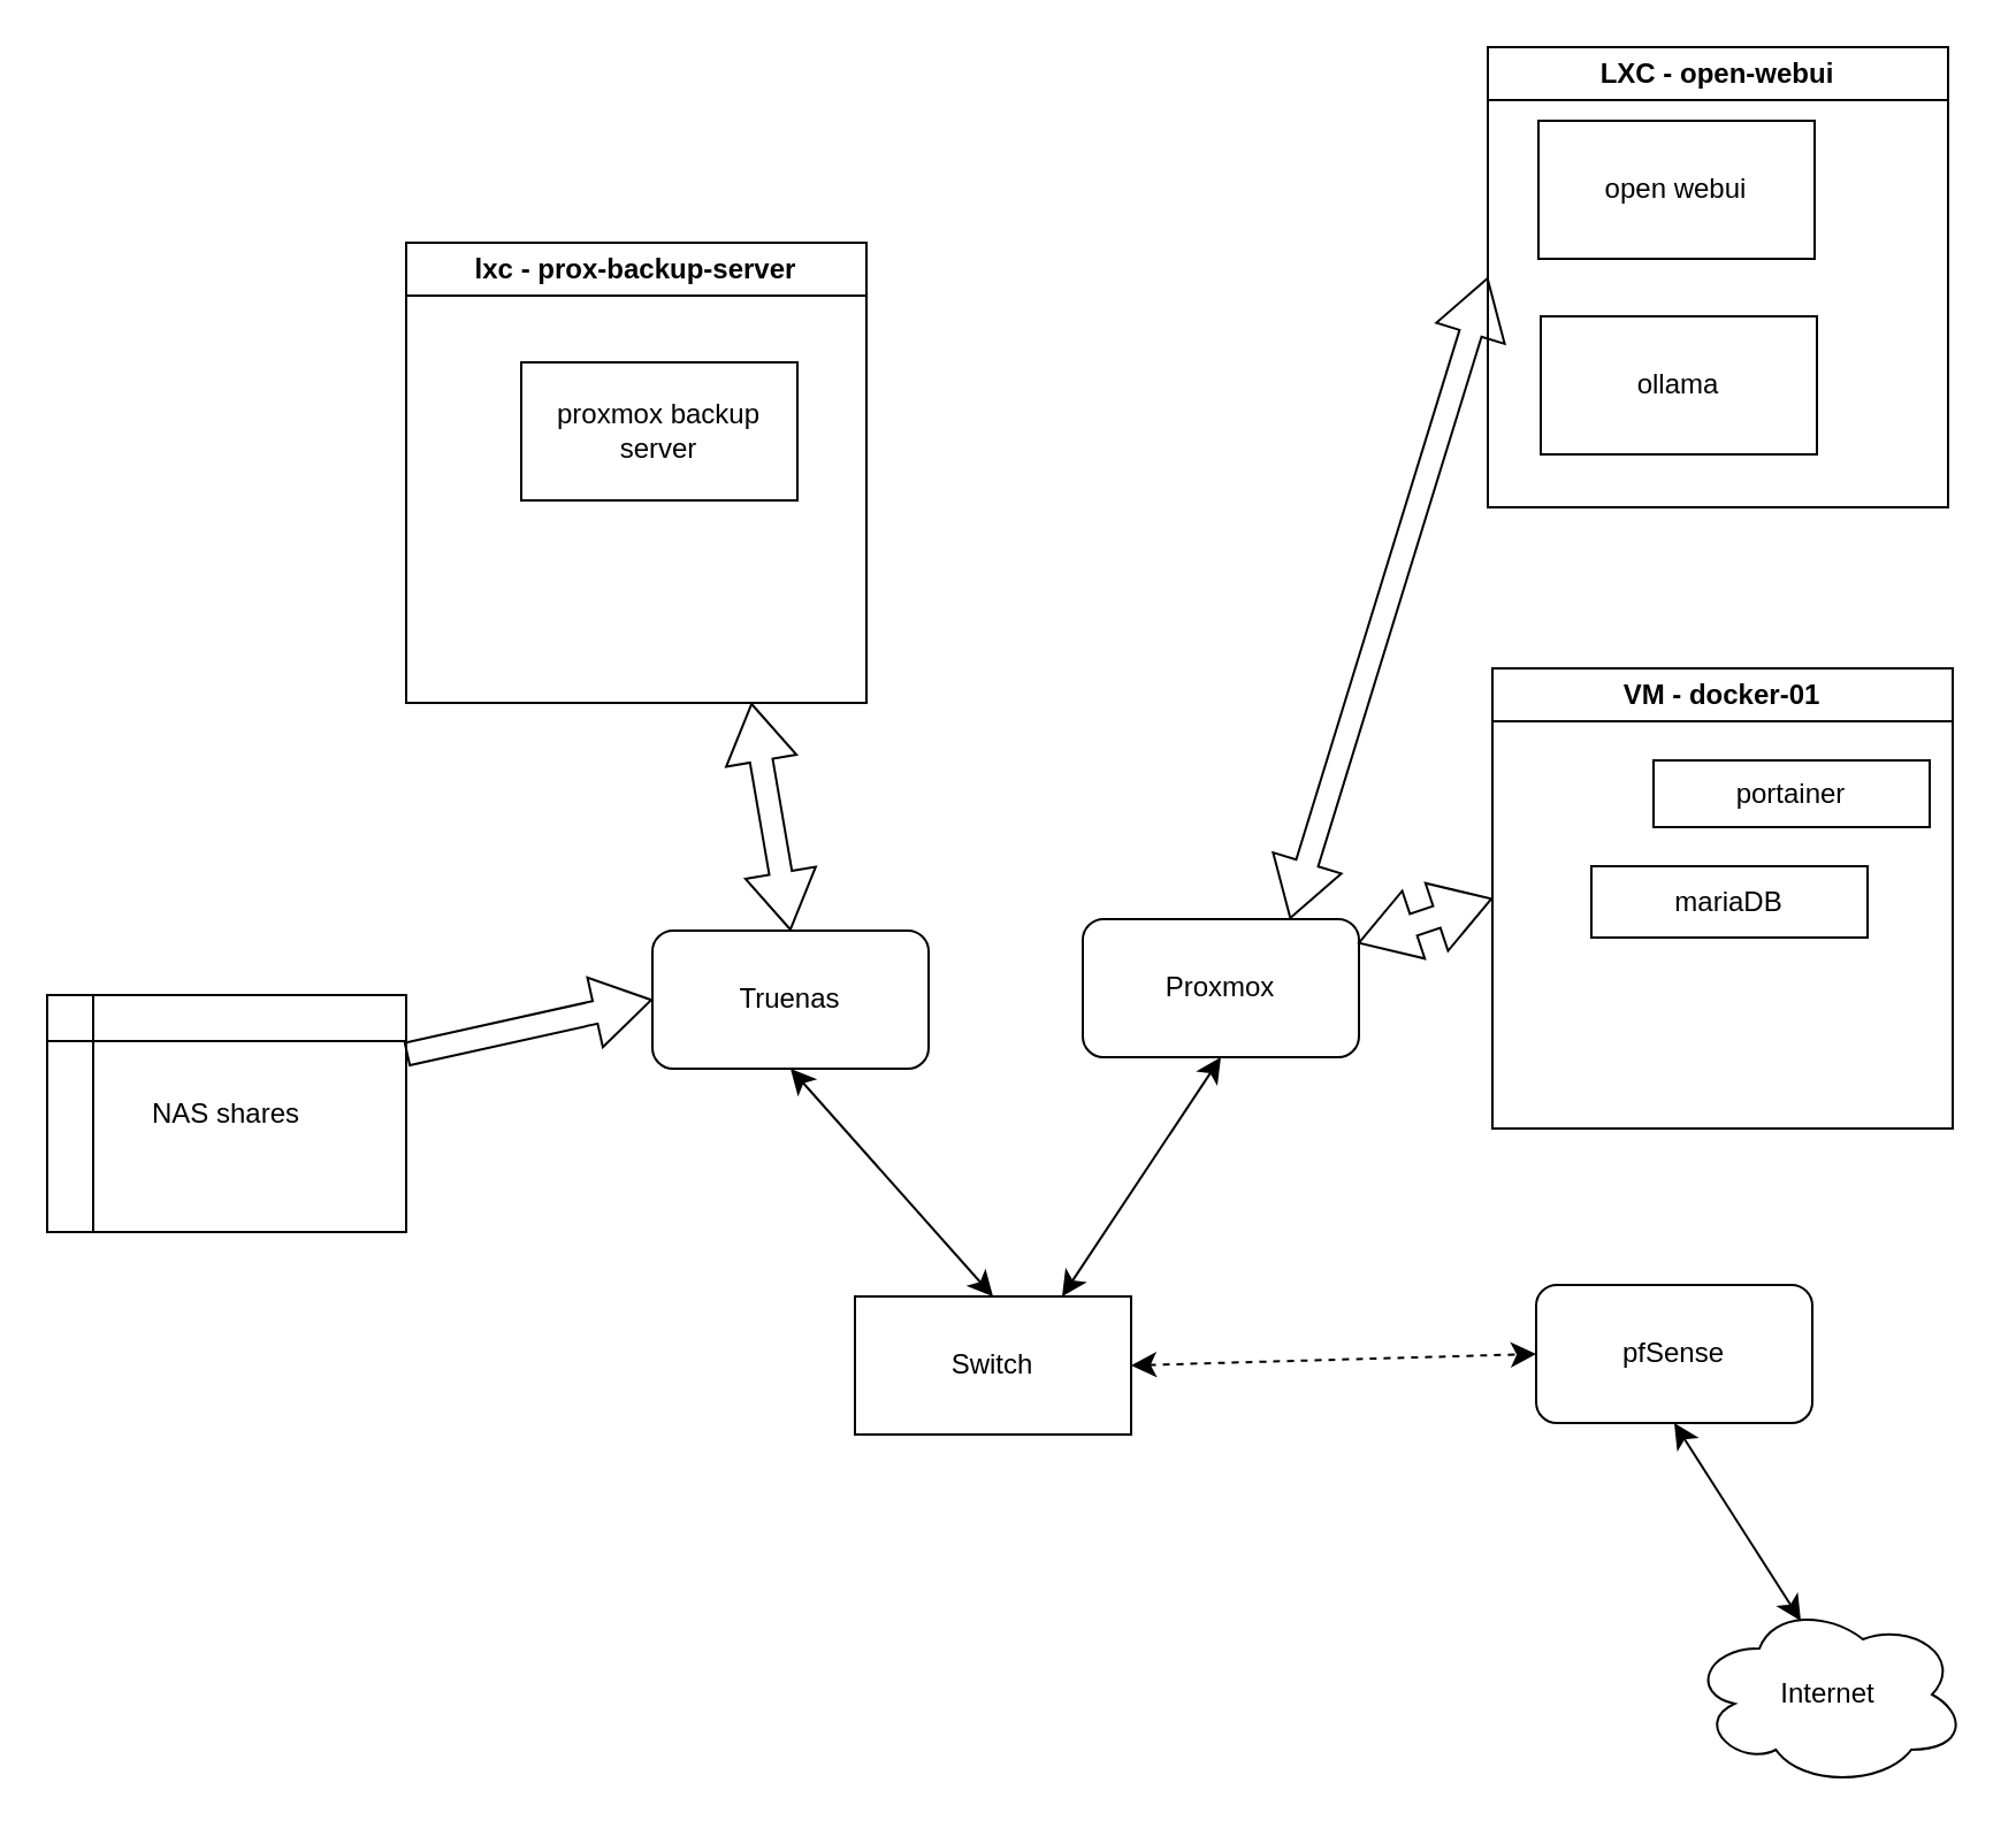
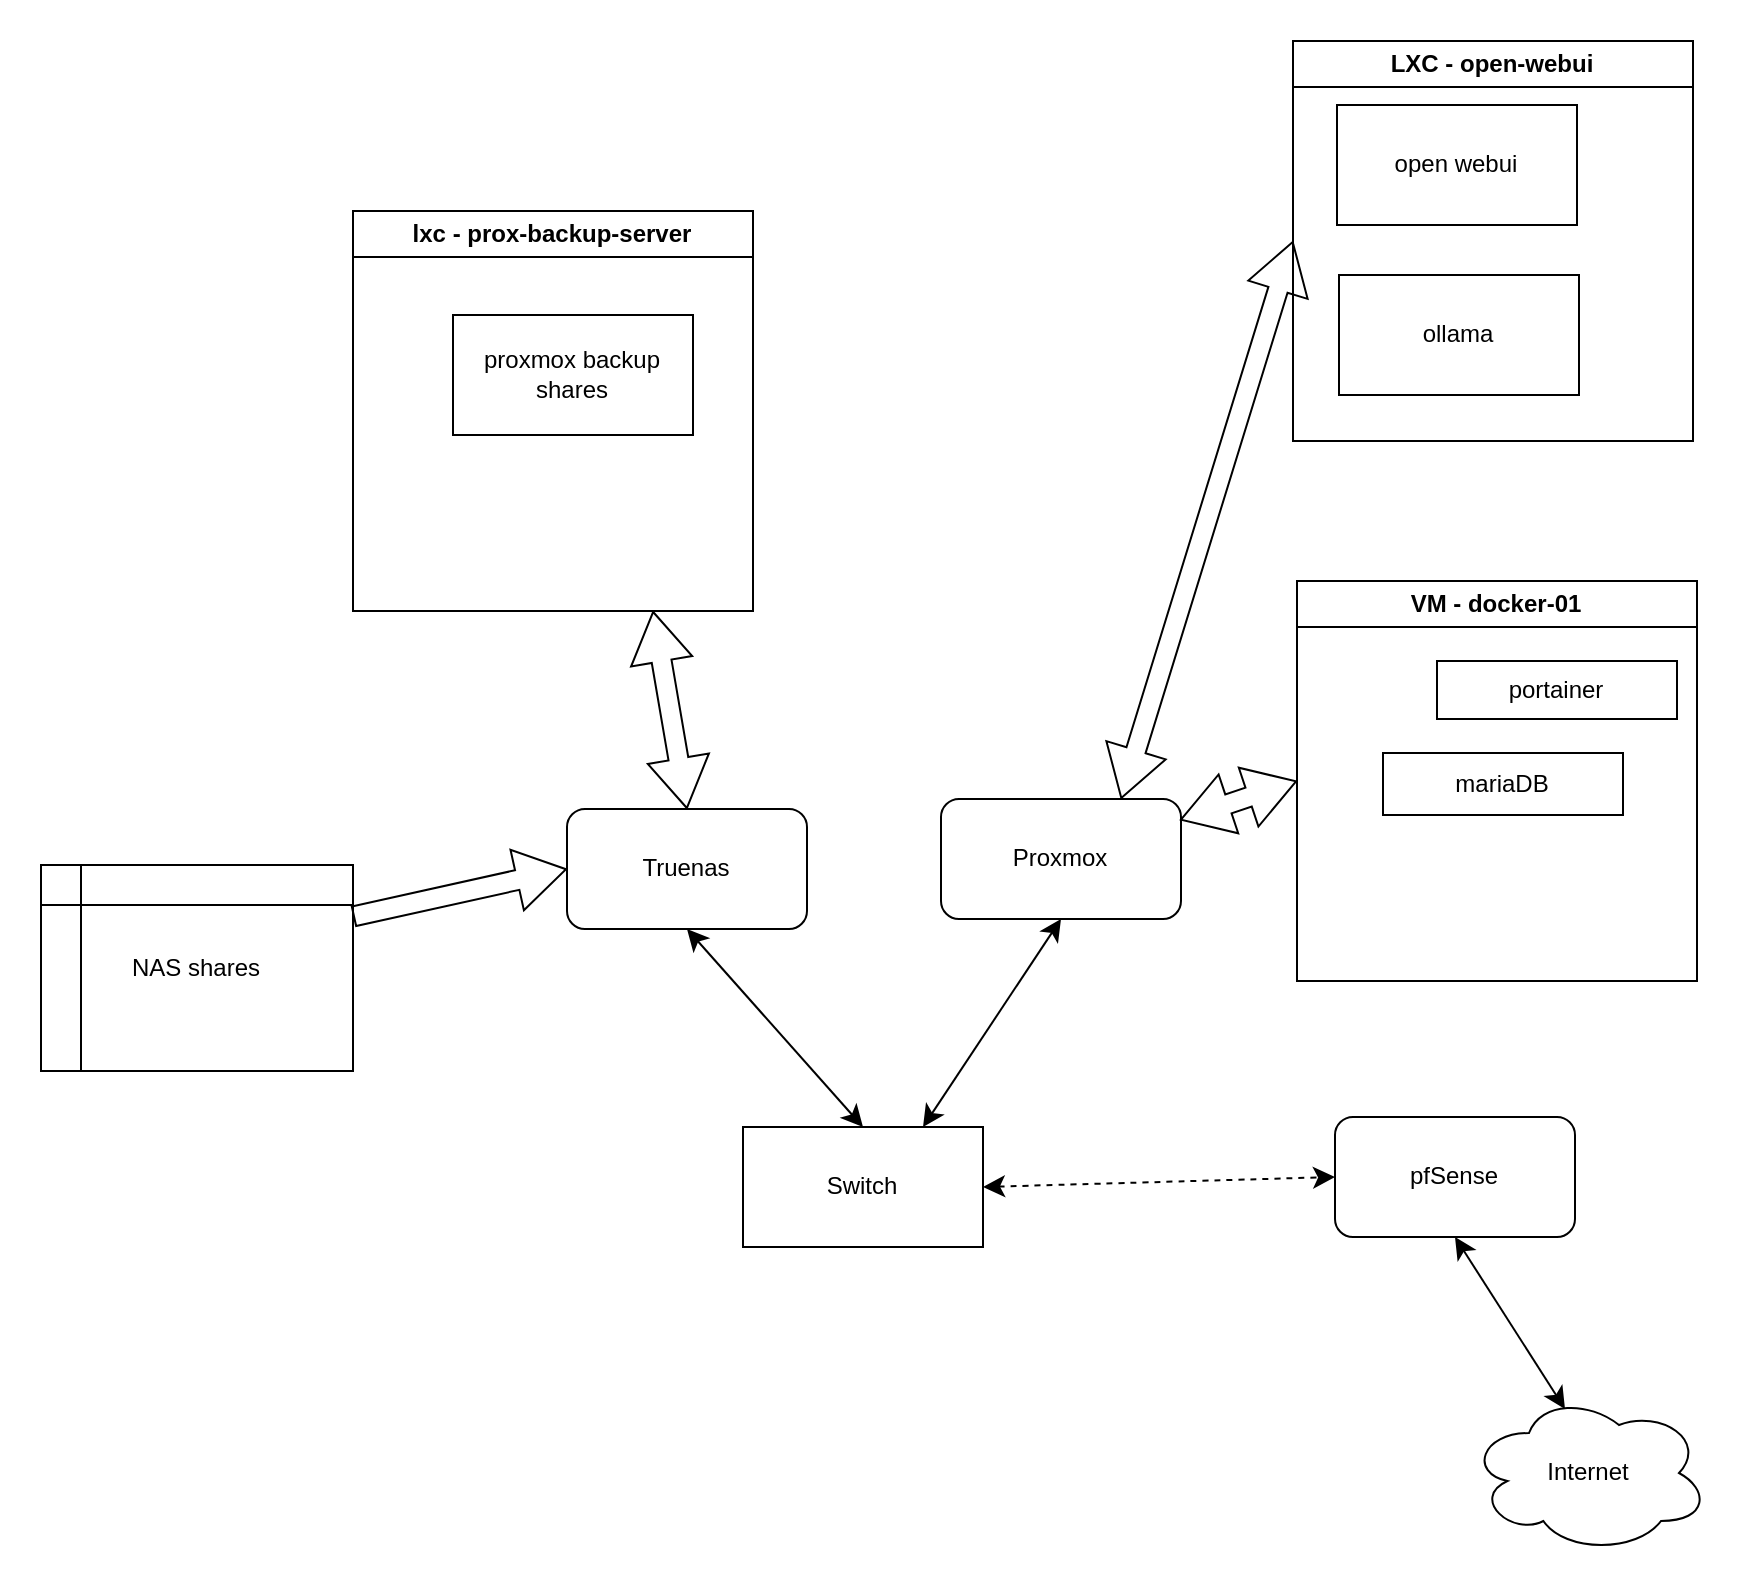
- <mxCell id="20" value="proxmox backup server" style="whiteSpace=wrap;html=1;" vertex="1" parent="1"><mxGeometry x="226" y="157" width="120" height="60" as="geometry" /></mxCell>
+ <mxCell id="20" value="proxmox backup shares" style="whiteSpace=wrap;html=1;" vertex="1" parent="1"><mxGeometry x="226" y="157" width="120" height="60" as="geometry" /></mxCell>
